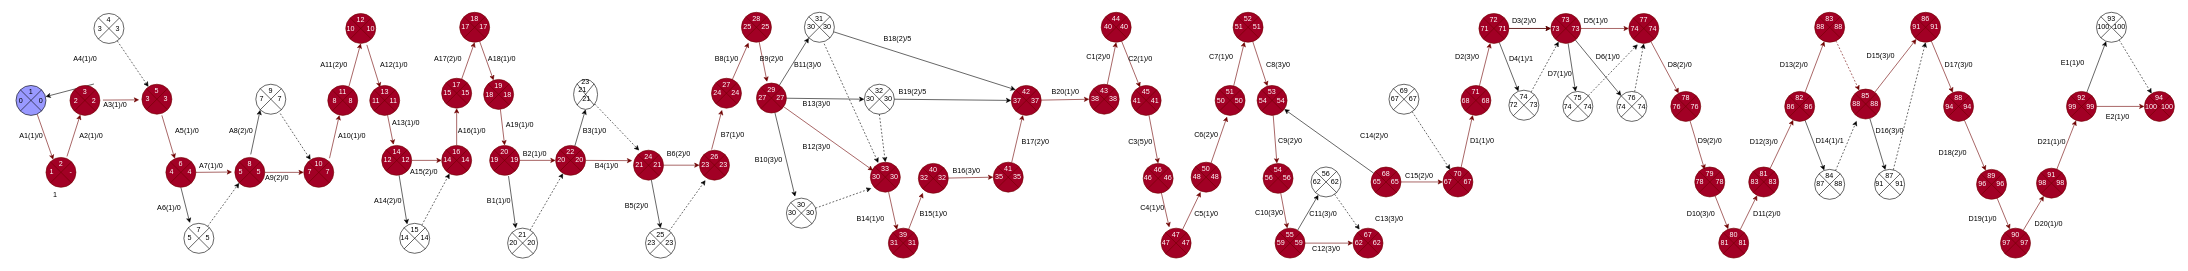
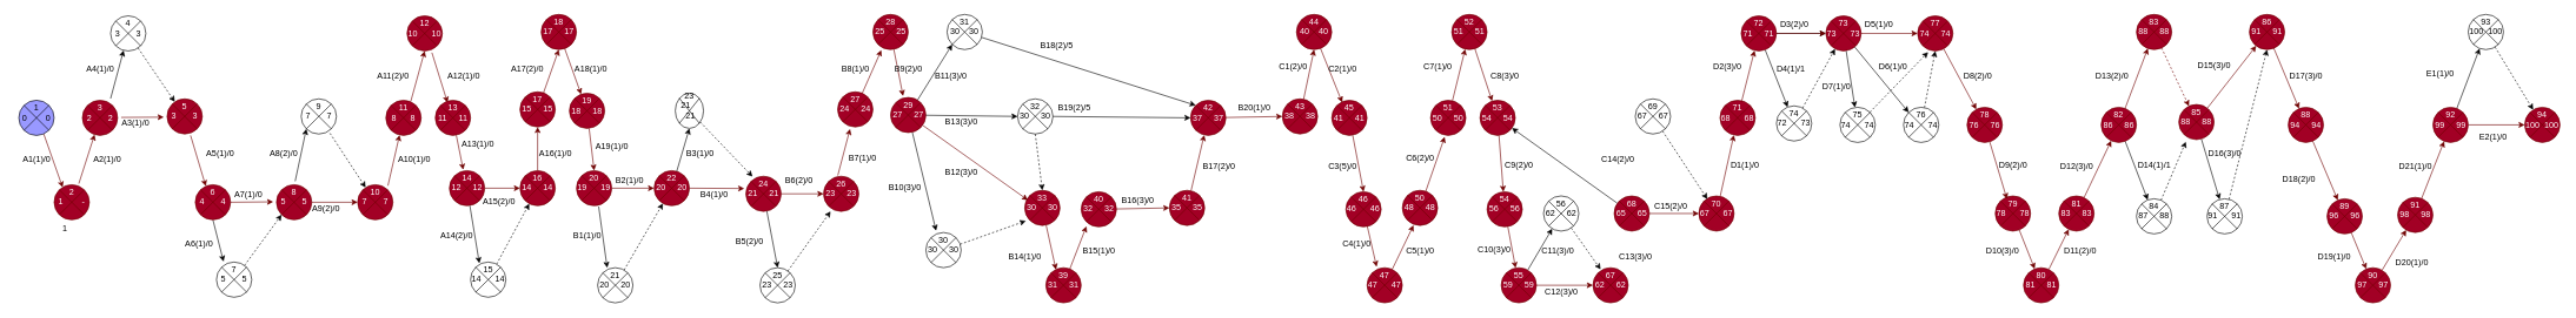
- <mxCell id="98" style="edgeStyle=none;rounded=0;orthogonalLoop=1;jettySize=auto;html=1;entryX=0.265;entryY=0.023;entryDx=0;entryDy=0;dashed=1;entryPerimeter=0;exitX=0.659;exitY=1.05;exitDx=0;exitDy=0;exitPerimeter=0;" parent="1" source="100" target="101" edge="1"><mxGeometry relative="1" as="geometry"><mxPoint x="1415" y="120" as="sourcePoint" /></mxGeometry></mxCell>
- <mxCell id="5" style="rounded=0;orthogonalLoop=1;jettySize=auto;html=1;exitX=0.8;exitY=-0.048;exitDx=0;exitDy=0;exitPerimeter=0;" parent="1" source="32" target="30" edge="1"><mxGeometry relative="1" as="geometry"><mxPoint x="193.471" y="180.117" as="sourcePoint" /><mxPoint x="235.84" y="270.36" as="targetPoint" /></mxGeometry></mxCell>
+ <mxCell id="5" style="rounded=0;orthogonalLoop=1;jettySize=auto;html=1;exitX=0.8;exitY=-0.048;exitDx=0;exitDy=0;exitPerimeter=0;" parent="1" source="32" target="33" edge="1"><mxGeometry relative="1" as="geometry"><mxPoint x="193.471" y="180.117" as="sourcePoint" /><mxPoint x="235.84" y="270.36" as="targetPoint" /></mxGeometry></mxCell>
